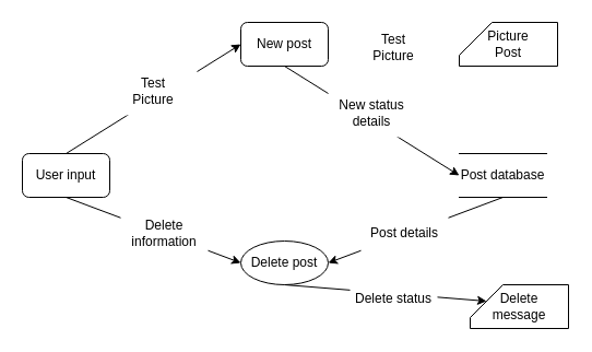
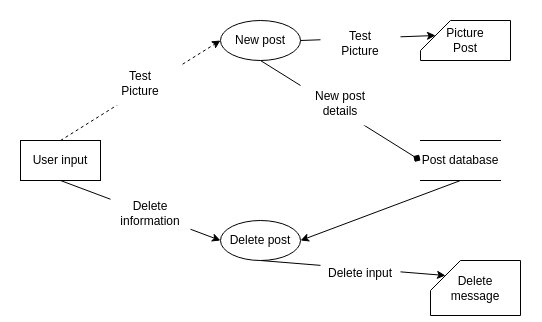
+ <mxCell id="8" value="" style="endArrow=classic;html=1;rounded=0;exitX=1;exitY=0.5;exitDx=0;exitDy=0;entryX=0;entryY=0;entryDx=15;entryDy=15;entryPerimeter=0;" edge="1" parent="1" source="3" target="7"><mxGeometry width="50" height="50" relative="1" as="geometry"><mxPoint x="70" y="150" as="sourcePoint" /><mxPoint x="230" y="50" as="targetPoint" /></mxGeometry></mxCell>
- <mxCell id="3" value="New post" style="whiteSpace=wrap;html=1;strokeColor=default;fillColor=default;rounded=1;" vertex="1" parent="1"><mxGeometry x="220" y="20" width="80" height="40" as="geometry" /></mxCell>
+ <mxCell id="3" value="New post" style="ellipse;whiteSpace=wrap;html=1;strokeColor=default;fillColor=default;" vertex="1" parent="1"><mxGeometry x="220" y="20" width="80" height="40" as="geometry" /></mxCell>
- <mxCell id="11" value="New status details" style="rounded=0;whiteSpace=wrap;html=1;strokeColor=none;fillColor=default;" vertex="1" parent="1"><mxGeometry x="300" y="80" width="80" height="45" as="geometry" /></mxCell>
+ <mxCell id="11" value="New post details" style="rounded=0;whiteSpace=wrap;html=1;strokeColor=none;fillColor=default;" vertex="1" parent="1"><mxGeometry x="300" y="80" width="80" height="45" as="geometry" /></mxCell>
- <mxCell id="5" value="" style="endArrow=classic;html=1;rounded=0;exitX=0.5;exitY=0;exitDx=0;exitDy=0;entryX=0;entryY=0.5;entryDx=0;entryDy=0;" edge="1" parent="1" source="2" target="3"><mxGeometry width="50" height="50" relative="1" as="geometry"><mxPoint x="70" y="100" as="sourcePoint" /><mxPoint x="120" y="50" as="targetPoint" /></mxGeometry></mxCell>
+ <mxCell id="5" value="" style="endArrow=classic;html=1;rounded=0;exitX=0.5;exitY=0;exitDx=0;exitDy=0;entryX=0;entryY=0.5;entryDx=0;entryDy=0;dashed=1;" edge="1" parent="1" source="2" target="3"><mxGeometry width="50" height="50" relative="1" as="geometry"><mxPoint x="70" y="100" as="sourcePoint" /><mxPoint x="120" y="50" as="targetPoint" /></mxGeometry></mxCell>
- <mxCell id="10" value="" style="endArrow=classic;html=1;rounded=0;exitX=0.5;exitY=1;exitDx=0;exitDy=0;entryX=0;entryY=0.5;entryDx=0;entryDy=0;" edge="1" parent="1" source="3" target="4"><mxGeometry width="50" height="50" relative="1" as="geometry"><mxPoint x="265" y="135" as="sourcePoint" /><mxPoint x="400" y="130" as="targetPoint" /></mxGeometry></mxCell>
+ <mxCell id="10" value="" style="endArrow=diamond;html=1;rounded=0;exitX=0.5;exitY=1;exitDx=0;exitDy=0;entryX=0;entryY=0.5;entryDx=0;entryDy=0;" edge="1" parent="1" source="3" target="4"><mxGeometry width="50" height="50" relative="1" as="geometry"><mxPoint x="265" y="135" as="sourcePoint" /><mxPoint x="400" y="130" as="targetPoint" /></mxGeometry></mxCell>
- <mxCell id="2" value="User input" style="whiteSpace=wrap;html=1;strokeColor=default;fillColor=default;rounded=1;" vertex="1" parent="1"><mxGeometry x="20" y="140" width="80" height="40" as="geometry" /></mxCell>
+ <mxCell id="2" value="User input" style="rounded=0;whiteSpace=wrap;html=1;strokeColor=default;fillColor=default;" vertex="1" parent="1"><mxGeometry x="20" y="140" width="80" height="40" as="geometry" /></mxCell>
- <mxCell id="16" value="Post details" style="rounded=0;whiteSpace=wrap;html=1;strokeColor=none;fillColor=default;" vertex="1" parent="1"><mxGeometry x="330" y="190" width="80" height="45" as="geometry" /></mxCell>
- <mxCell id="19" value="Delete status" style="rounded=0;whiteSpace=wrap;html=1;strokeColor=none;fillColor=default;" vertex="1" parent="1"><mxGeometry x="320" y="250" width="80" height="45" as="geometry" /></mxCell>
+ <mxCell id="19" value="Delete input" style="rounded=0;whiteSpace=wrap;html=1;strokeColor=none;fillColor=default;" vertex="1" parent="1"><mxGeometry x="320" y="250" width="80" height="45" as="geometry" /></mxCell>
- <mxCell id="17" value="Delete &lt;br&gt;message" style="shape=card;whiteSpace=wrap;html=1;strokeColor=default;fillColor=default;" vertex="1" parent="1"><mxGeometry x="430" y="260" width="90" height="40" as="geometry" /></mxCell>
+ <mxCell id="17" value="Delete &lt;br&gt;message" style="shape=card;whiteSpace=wrap;html=1;strokeColor=default;fillColor=default;" vertex="1" parent="1"><mxGeometry x="430" y="260" width="90" height="55" as="geometry" /></mxCell>
